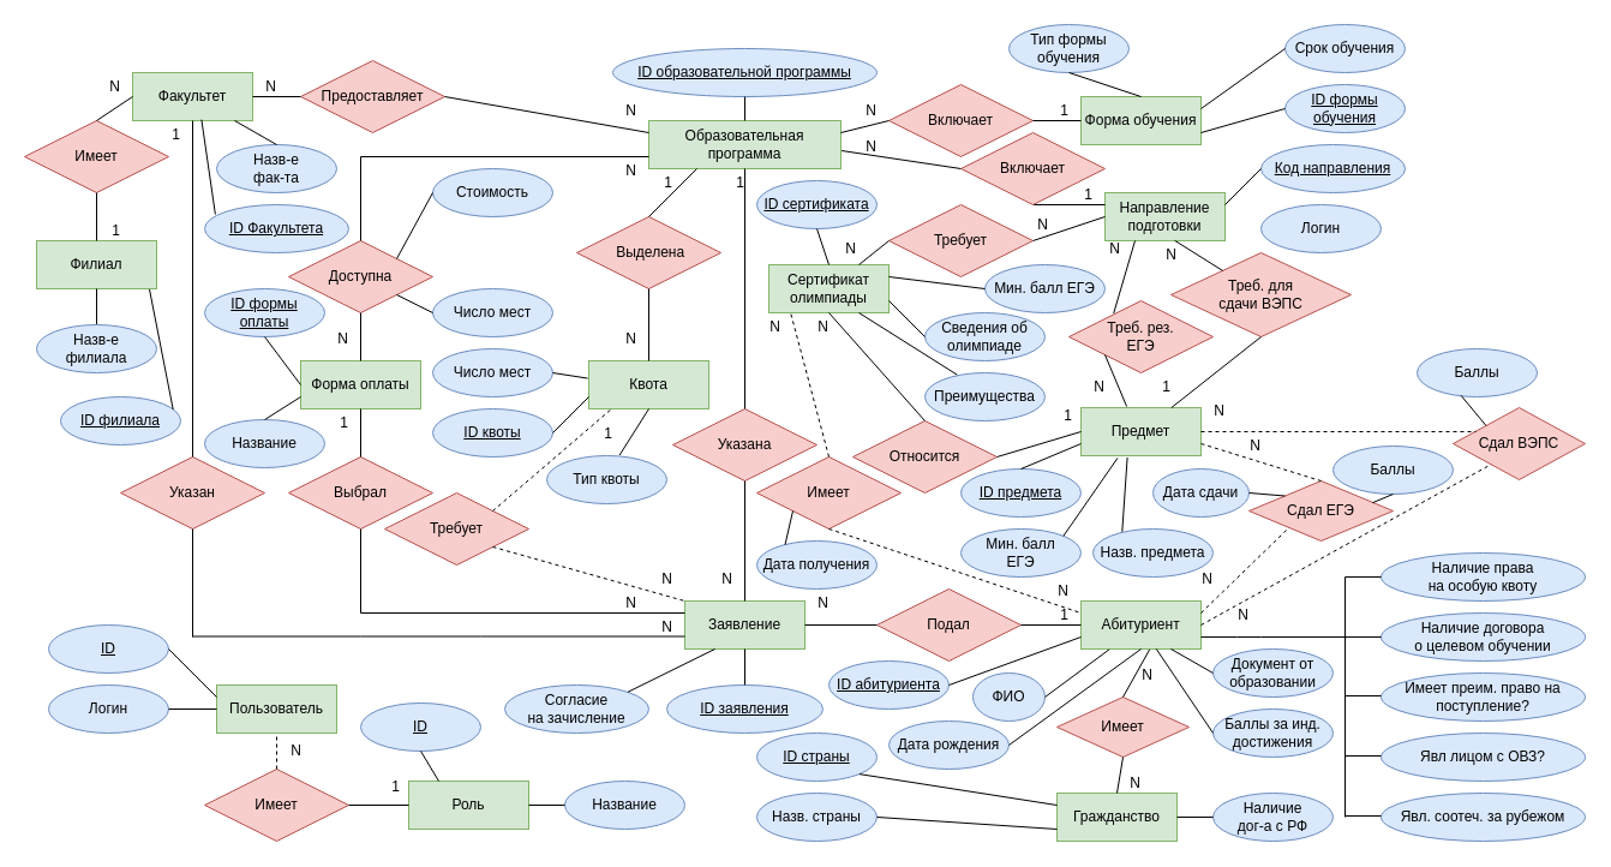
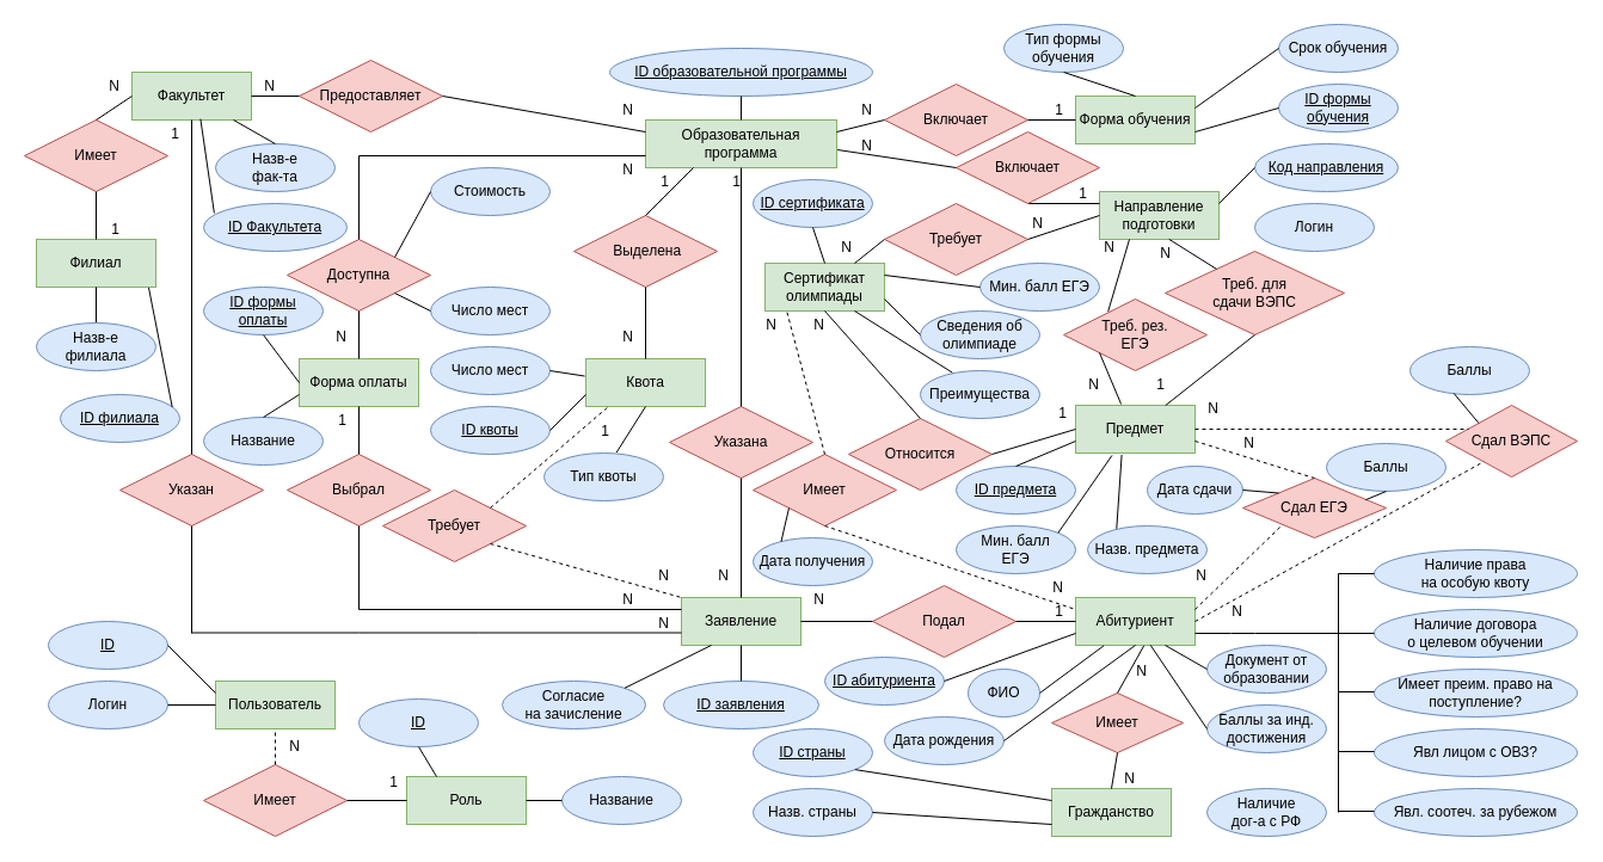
- <mxCell id="173" value="" style="endArrow=none;html=1;entryX=0;entryY=0.5;entryDx=0;entryDy=0;exitX=1;exitY=0.5;exitDx=0;exitDy=0;" parent="1" source="167" target="168" edge="1"><mxGeometry width="50" height="50" relative="1" as="geometry"><mxPoint x="910" y="660" as="sourcePoint" /><mxPoint x="960" y="610" as="targetPoint" /></mxGeometry></mxCell>
